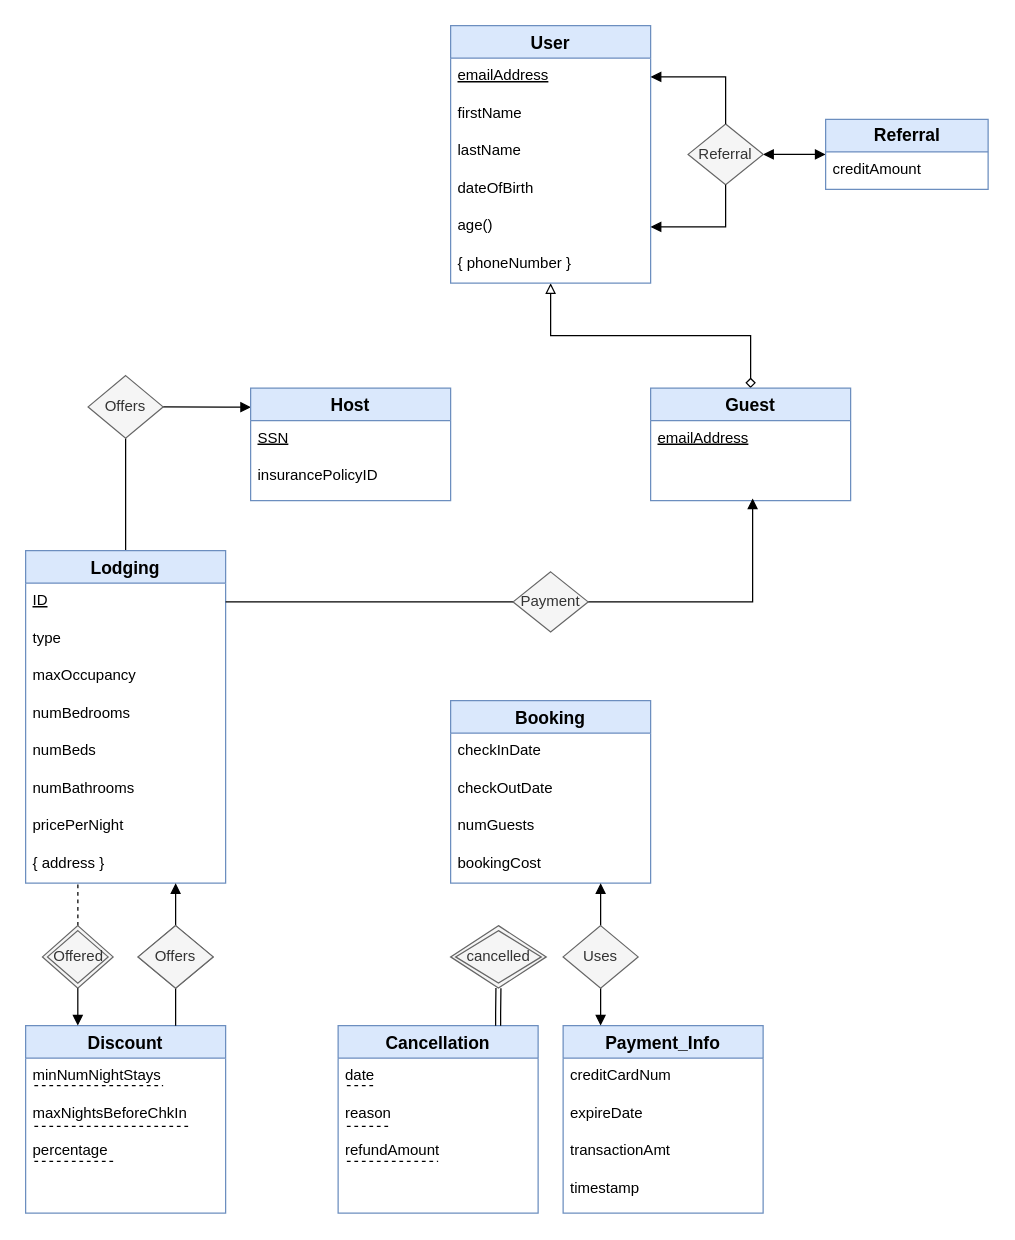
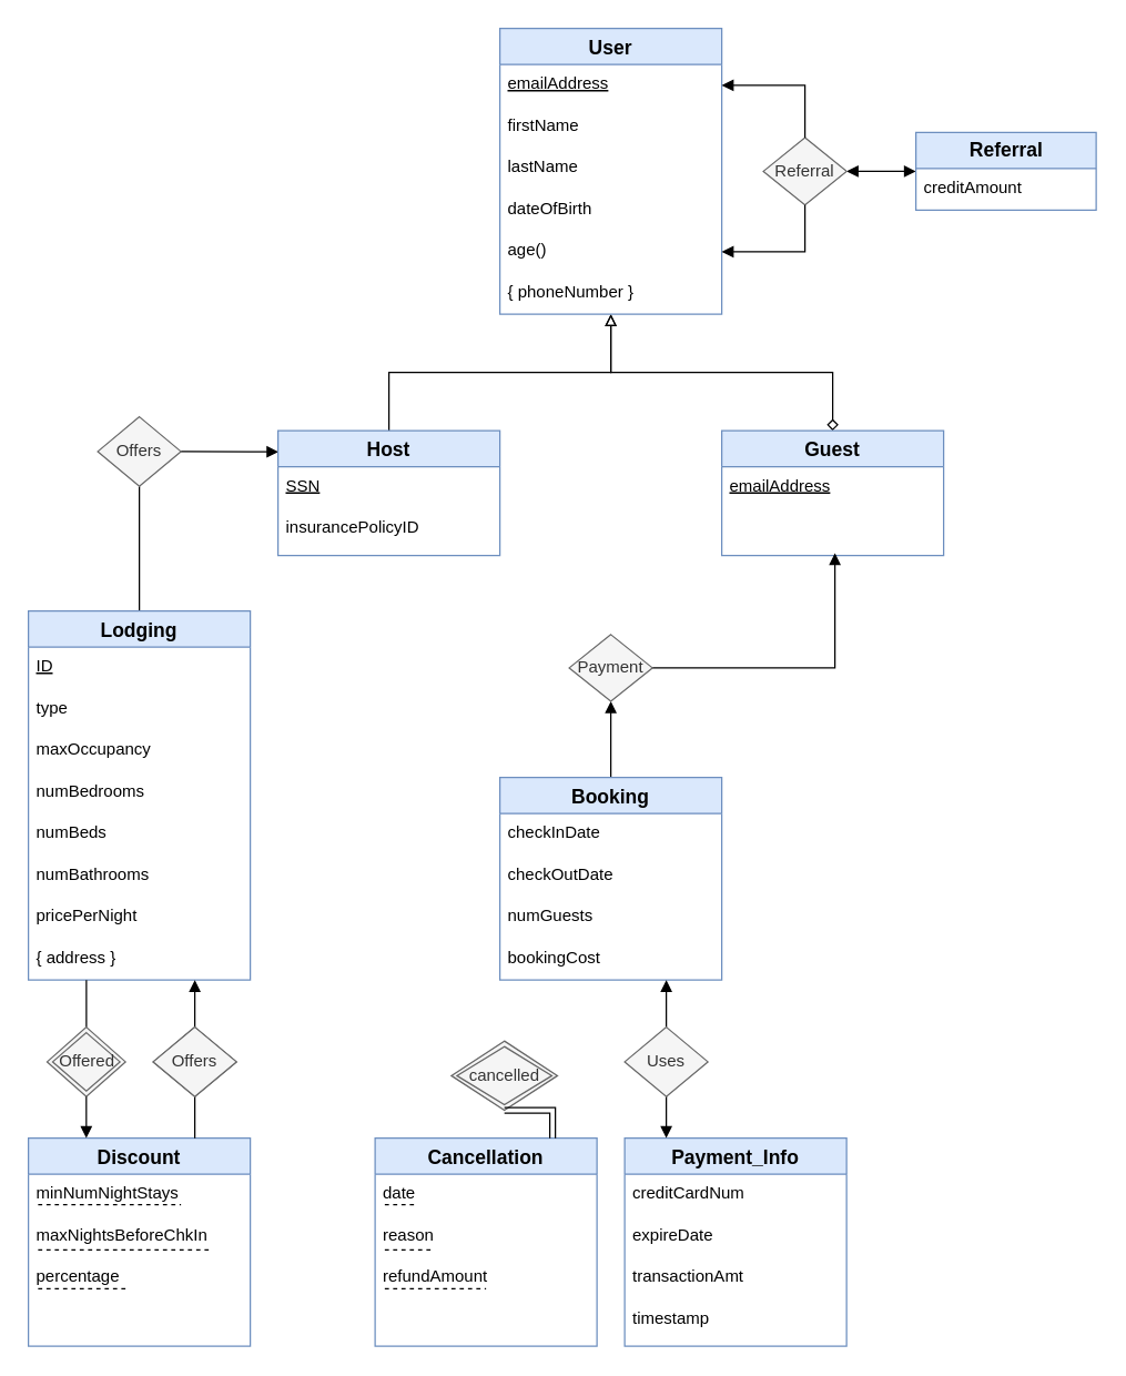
+ <mxCell id="3" style="edgeStyle=orthogonalEdgeStyle;rounded=0;orthogonalLoop=1;jettySize=auto;html=1;startArrow=block;startFill=0;endArrow=none;endFill=0;" parent="1" source="4" target="14" edge="1"><mxGeometry relative="1" as="geometry" /></mxCell>
- <mxCell id="29" style="edgeStyle=orthogonalEdgeStyle;rounded=0;orthogonalLoop=1;jettySize=auto;html=1;exitX=0;exitY=0.5;exitDx=0;exitDy=0;entryX=1;entryY=0.5;entryDx=0;entryDy=0;startArrow=none;startFill=0;endArrow=none;endFill=0;" parent="1" source="31" target="20" edge="1"><mxGeometry relative="1" as="geometry"><Array as="points"><mxPoint x="320" y="481" /></Array></mxGeometry></mxCell>
+ <mxCell id="30" style="edgeStyle=orthogonalEdgeStyle;rounded=0;orthogonalLoop=1;jettySize=auto;html=1;exitX=0.5;exitY=1;exitDx=0;exitDy=0;startArrow=block;startFill=1;endArrow=none;endFill=0;entryX=0.5;entryY=0;entryDx=0;entryDy=0;" parent="1" source="31" target="32" edge="1"><mxGeometry relative="1" as="geometry"><mxPoint x="440" y="540" as="targetPoint" /></mxGeometry></mxCell>
- <mxCell id="47" style="edgeStyle=orthogonalEdgeStyle;rounded=0;orthogonalLoop=1;jettySize=auto;html=1;fontColor=#000000;startArrow=none;startFill=0;endArrow=none;endFill=0;dashed=1;" parent="1" source="59" target="19" edge="1"><mxGeometry relative="1" as="geometry"><Array as="points"><mxPoint x="62" y="730" /><mxPoint x="62" y="730" /></Array></mxGeometry></mxCell>
+ <mxCell id="47" style="edgeStyle=orthogonalEdgeStyle;rounded=0;orthogonalLoop=1;jettySize=auto;html=1;fontColor=#000000;startArrow=none;startFill=0;endArrow=none;endFill=0;" parent="1" source="59" target="19" edge="1"><mxGeometry relative="1" as="geometry"><Array as="points"><mxPoint x="62" y="730" /><mxPoint x="62" y="730" /></Array></mxGeometry></mxCell>
- <mxCell id="68" value="cancelled" style="shape=rhombus;double=1;perimeter=rhombusPerimeter;whiteSpace=wrap;html=1;align=center;labelBackgroundColor=none;fontColor=#333333;strokeColor=#666666;fillColor=#f5f5f5;" parent="1" vertex="1"><mxGeometry x="360" y="740" width="76.5" height="50" as="geometry" /></mxCell>
+ <mxCell id="68" value="cancelled" style="shape=rhombus;double=1;perimeter=rhombusPerimeter;whiteSpace=wrap;html=1;align=center;labelBackgroundColor=none;fontColor=#333333;strokeColor=#666666;fillColor=#f5f5f5;" parent="1" vertex="1"><mxGeometry x="325" y="750" width="76.5" height="50" as="geometry" /></mxCell>
